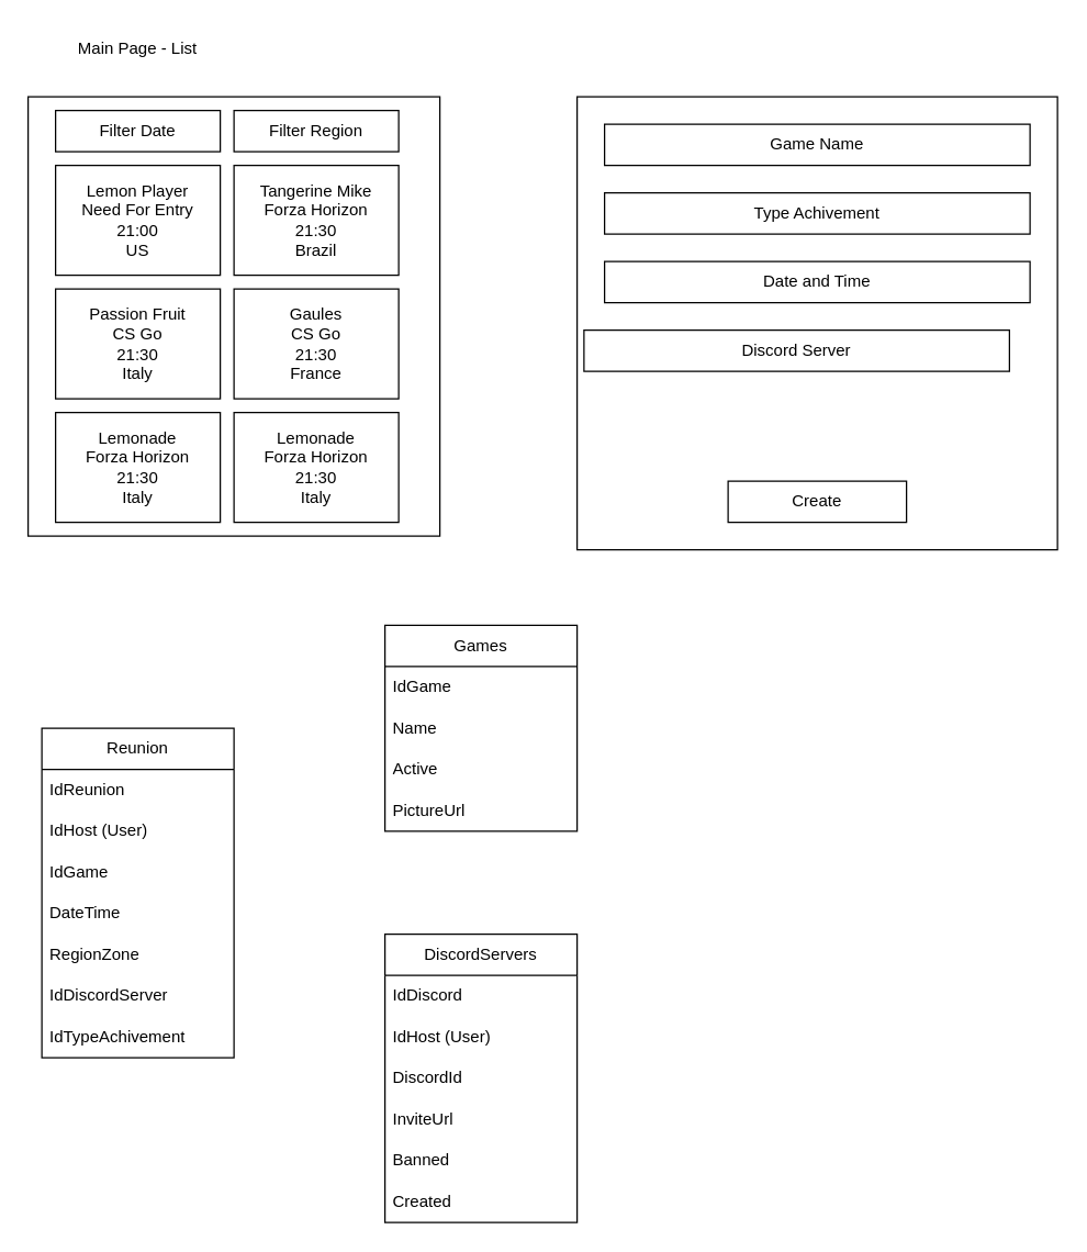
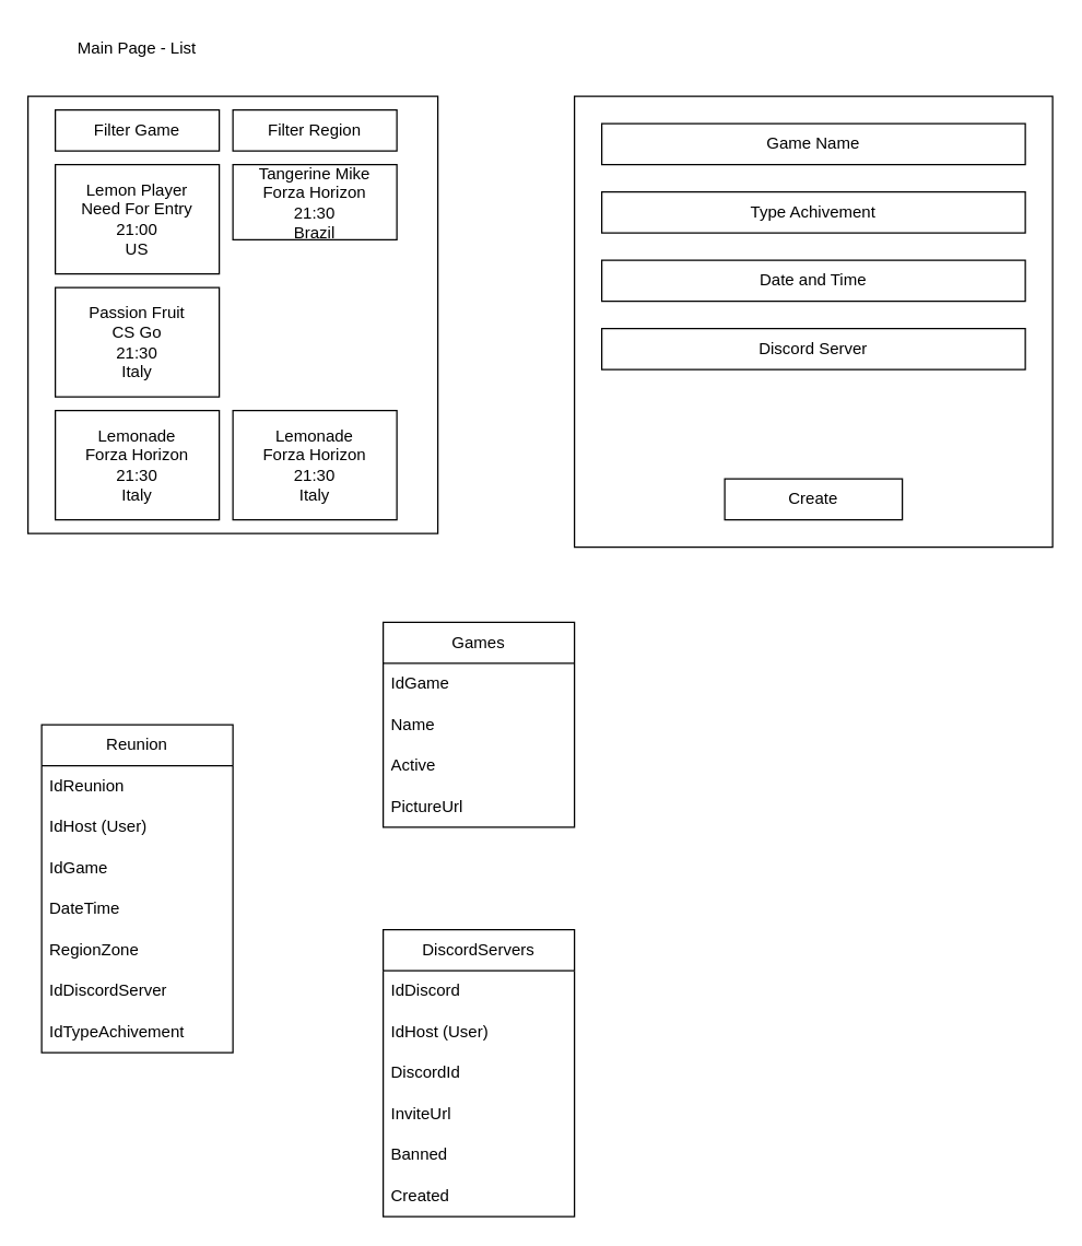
- <mxCell id="15" value="Filter Date" style="rounded=0;whiteSpace=wrap;html=1;" parent="1" vertex="1"><mxGeometry x="40" y="80" width="120" height="30" as="geometry" /></mxCell>
+ <mxCell id="15" value="Filter Game" style="rounded=0;whiteSpace=wrap;html=1;" parent="1" vertex="1"><mxGeometry x="40" y="80" width="120" height="30" as="geometry" /></mxCell>
- <mxCell id="10" value="Tangerine Mike&lt;br&gt;Forza Horizon&lt;br&gt;21:30&lt;br&gt;Brazil" style="rounded=0;whiteSpace=wrap;html=1;" parent="1" vertex="1"><mxGeometry x="170" y="120" width="120" height="80" as="geometry" /></mxCell>
+ <mxCell id="10" value="Tangerine Mike&lt;br&gt;Forza Horizon&lt;br&gt;21:30&lt;br&gt;Brazil" style="rounded=0;whiteSpace=wrap;html=1;" parent="1" vertex="1"><mxGeometry x="170" y="120" width="120" height="55" as="geometry" /></mxCell>
- <mxCell id="12" value="Gaules&lt;br&gt;CS Go&lt;br&gt;21:30&lt;br&gt;France" style="rounded=0;whiteSpace=wrap;html=1;" parent="1" vertex="1"><mxGeometry x="170" y="210" width="120" height="80" as="geometry" /></mxCell>
- <mxCell id="6" value="Discord Server" style="rounded=0;whiteSpace=wrap;html=1;" parent="1" vertex="1"><mxGeometry x="425" y="240" width="310" height="30" as="geometry" /></mxCell>
+ <mxCell id="6" value="Discord Server" style="rounded=0;whiteSpace=wrap;html=1;" parent="1" vertex="1"><mxGeometry x="440" y="240" width="310" height="30" as="geometry" /></mxCell>
